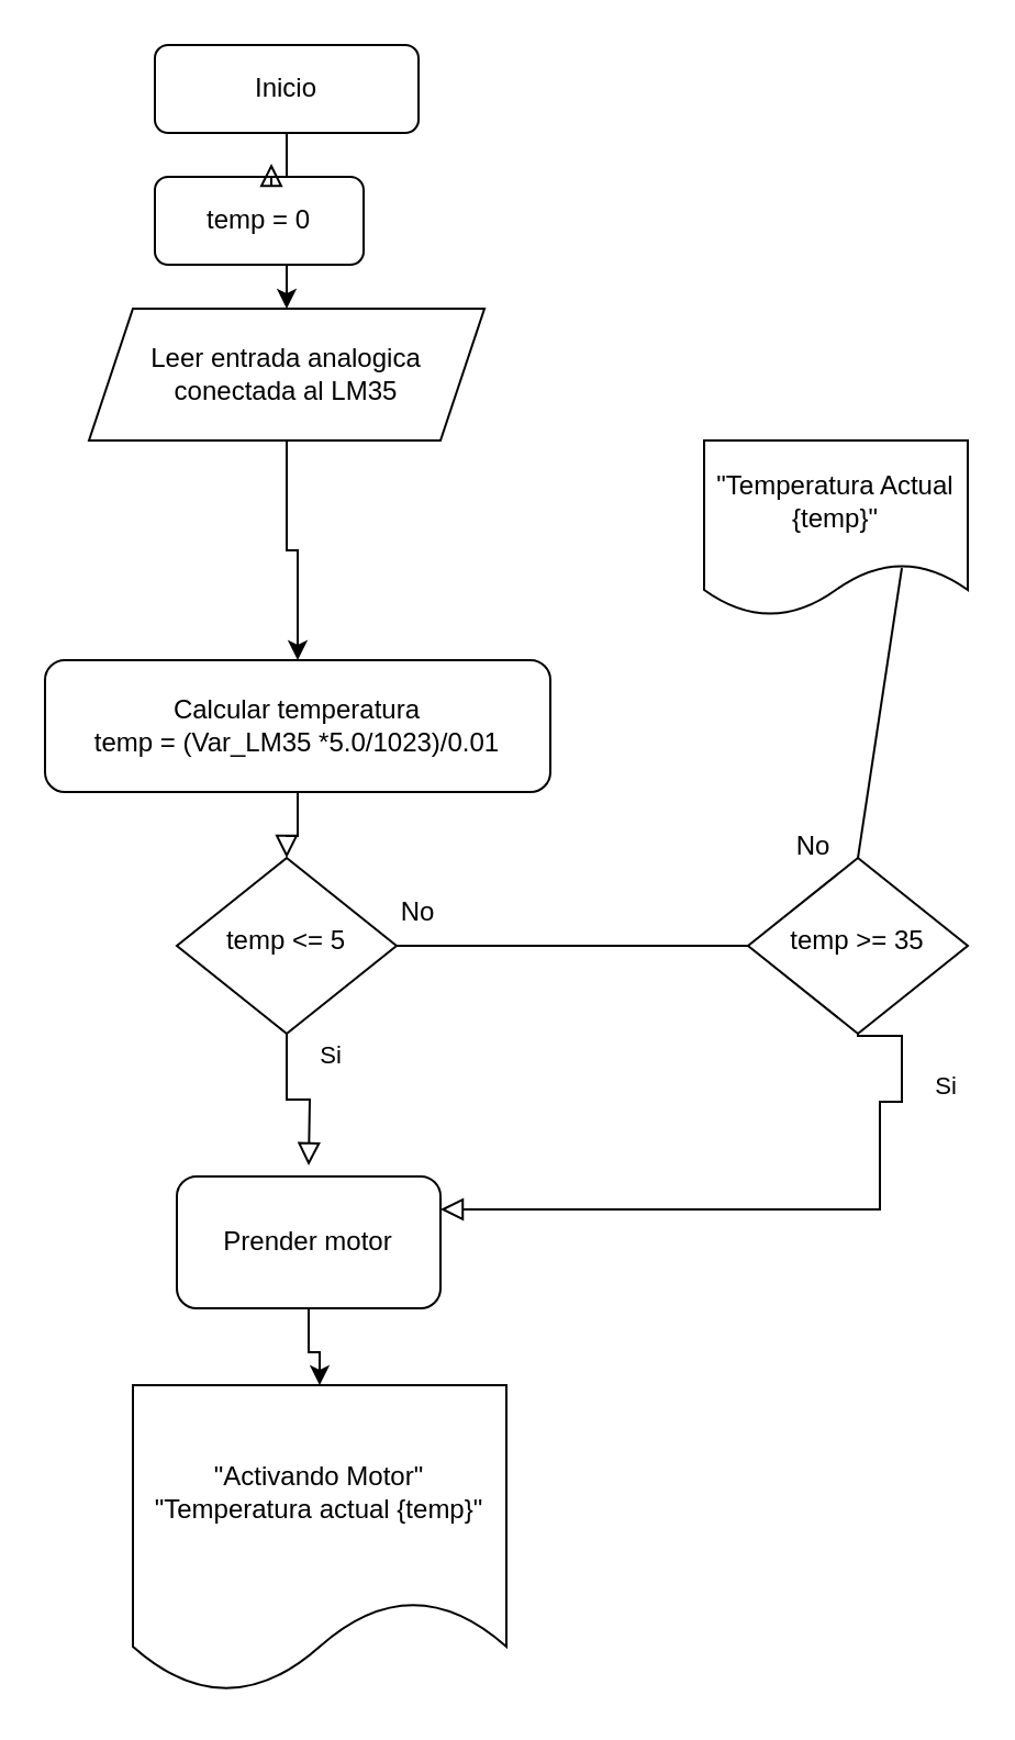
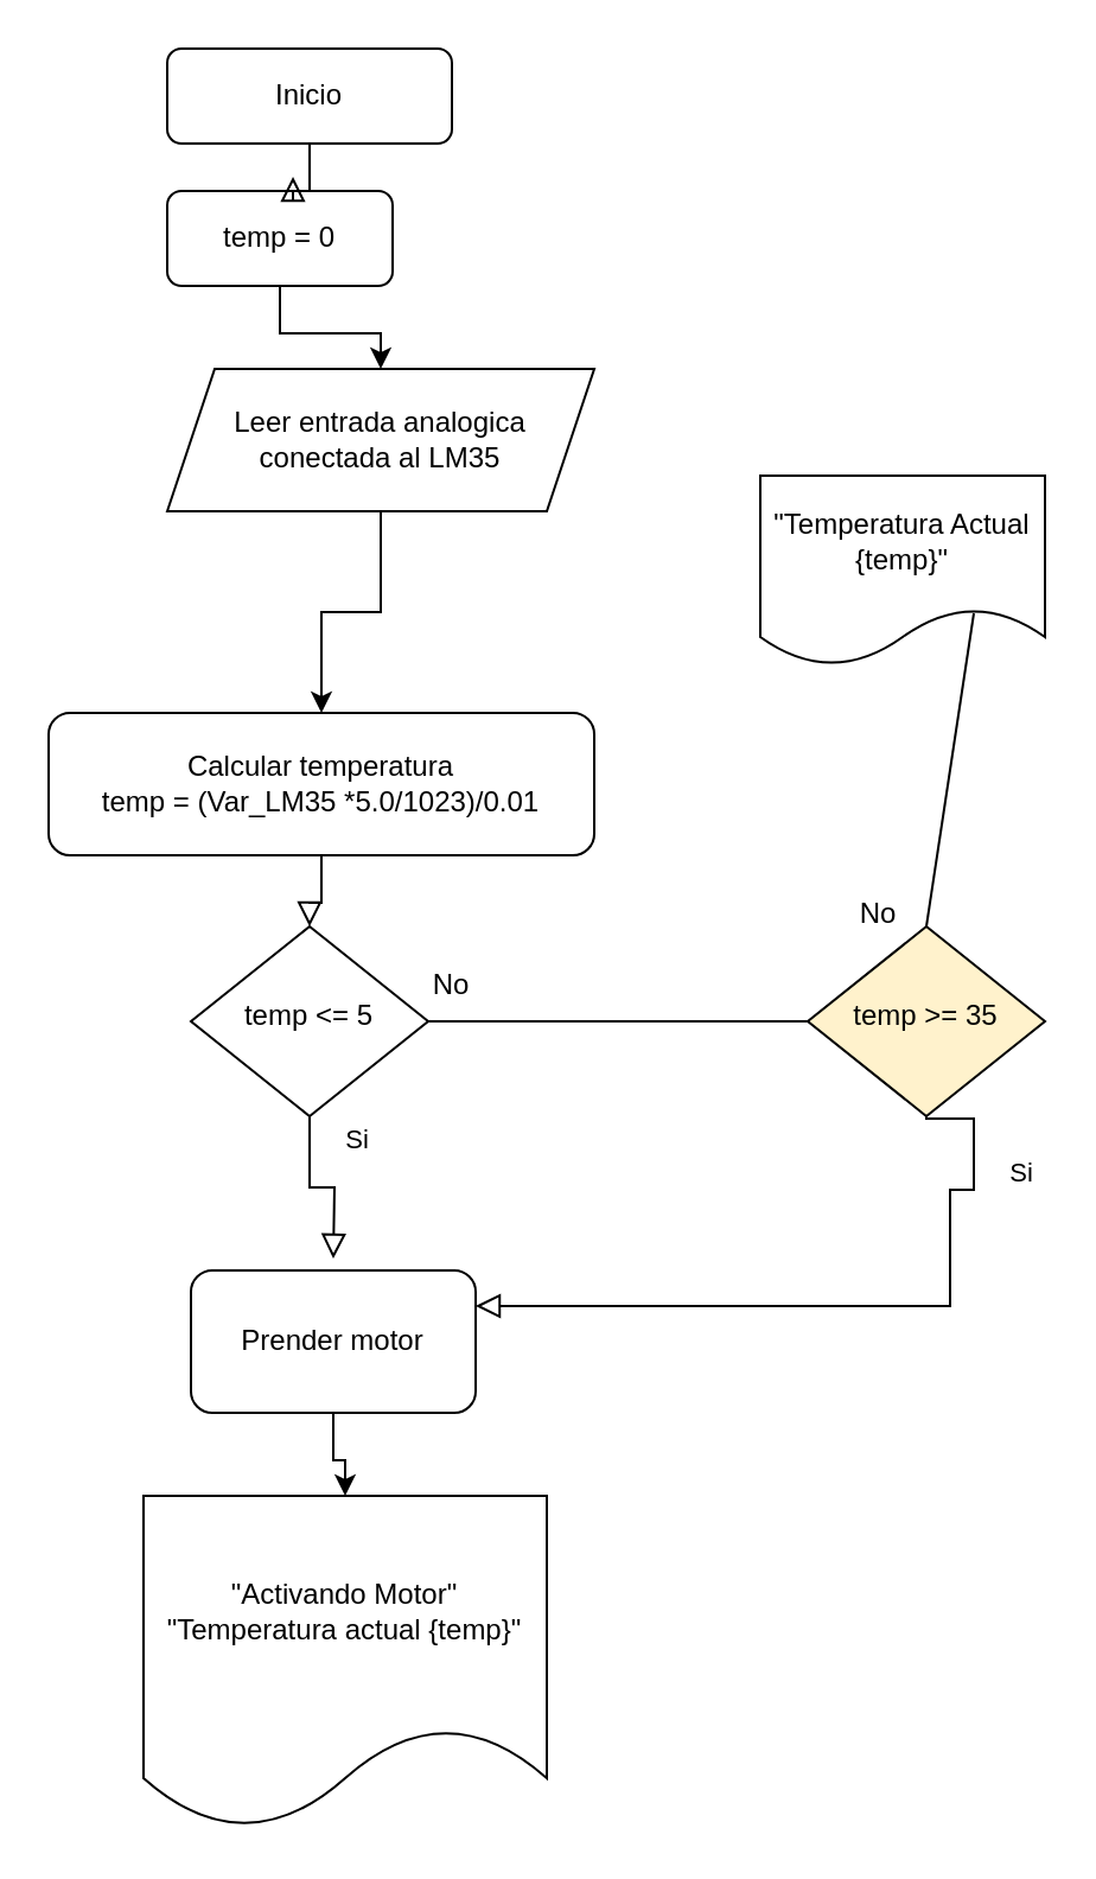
- <mxCell id="10" value="Leer entrada analogica conectada al LM35" style="shape=parallelogram;perimeter=parallelogramPerimeter;whiteSpace=wrap;html=1;fixedSize=1;" parent="1" vertex="1"><mxGeometry x="40" y="140" width="180" height="60" as="geometry" /></mxCell>
+ <mxCell id="10" value="Leer entrada analogica conectada al LM35" style="shape=parallelogram;perimeter=parallelogramPerimeter;whiteSpace=wrap;html=1;fixedSize=1;" parent="1" vertex="1"><mxGeometry x="70" y="155" width="180" height="60" as="geometry" /></mxCell>
- <mxCell id="16" value="temp &amp;gt;= 35" style="rhombus;whiteSpace=wrap;html=1;shadow=0;fontFamily=Helvetica;fontSize=12;align=center;strokeWidth=1;spacing=6;spacingTop=-4;" vertex="1" parent="1"><mxGeometry x="340" y="390" width="100" height="80" as="geometry" /></mxCell>
+ <mxCell id="16" value="temp &amp;gt;= 35" style="rhombus;whiteSpace=wrap;html=1;shadow=0;fontFamily=Helvetica;fontSize=12;align=center;strokeWidth=1;spacing=6;spacingTop=-4;fillColor=#fff2cc;" vertex="1" parent="1"><mxGeometry x="340" y="390" width="100" height="80" as="geometry" /></mxCell>
